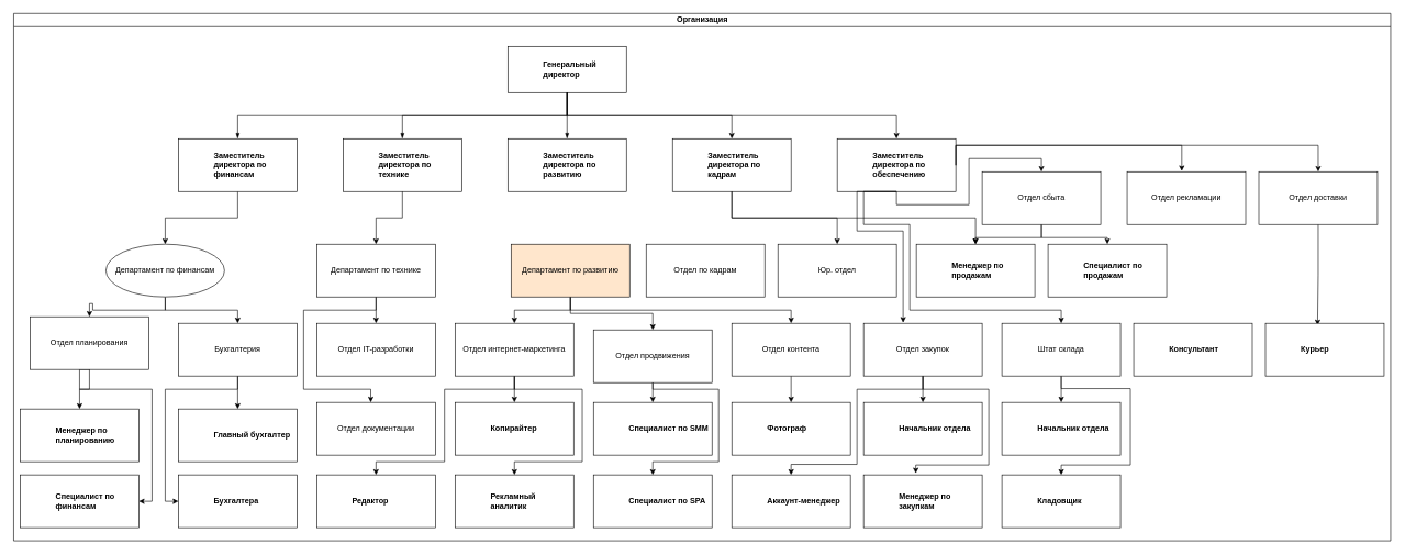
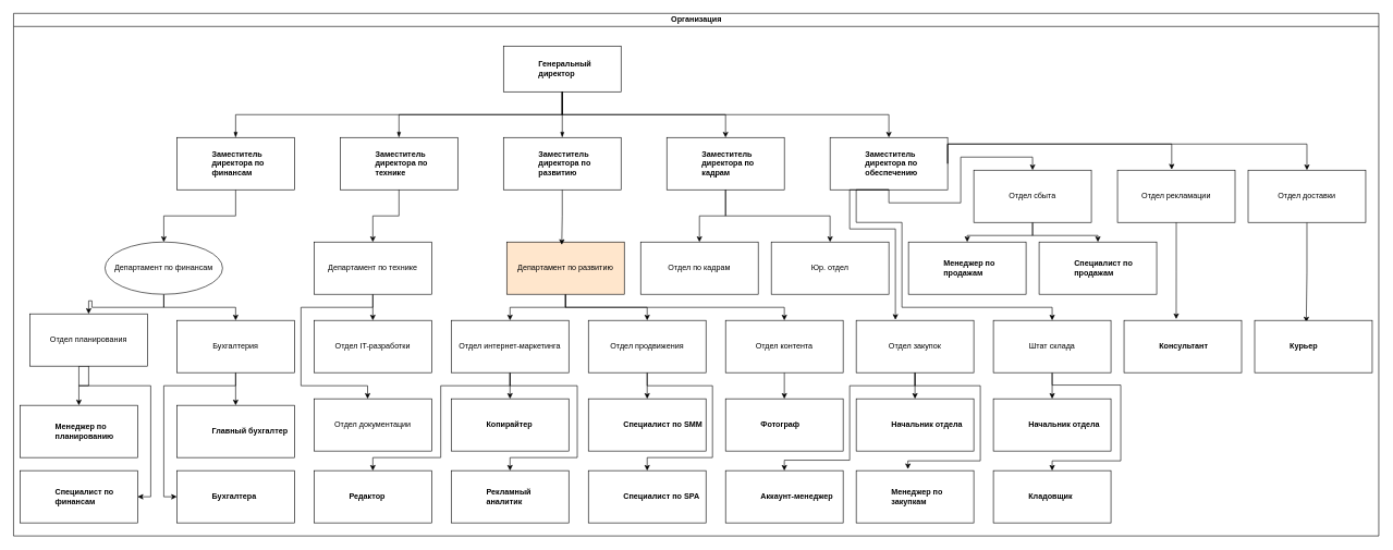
- <mxCell id="57" style="edgeStyle=orthogonalEdgeStyle;rounded=0;orthogonalLoop=1;jettySize=auto;html=1;exitX=0.5;exitY=1;exitDx=0;exitDy=0;" edge="1" parent="2" source="16" target="80"><mxGeometry relative="1" as="geometry" /></mxCell>
+ <mxCell id="57" style="edgeStyle=orthogonalEdgeStyle;rounded=0;orthogonalLoop=1;jettySize=auto;html=1;exitX=0.5;exitY=1;exitDx=0;exitDy=0;entryX=0.5;entryY=0;entryDx=0;entryDy=0;" edge="1" parent="2" source="16" target="55"><mxGeometry relative="1" as="geometry" /></mxCell>
+ <mxCell id="39" style="edgeStyle=orthogonalEdgeStyle;rounded=0;orthogonalLoop=1;jettySize=auto;html=1;exitX=0.5;exitY=1;exitDx=0;exitDy=0;entryX=0.468;entryY=0.054;entryDx=0;entryDy=0;entryPerimeter=0;" edge="1" parent="2" source="13" target="38"><mxGeometry relative="1" as="geometry" /></mxCell>
+ <mxCell id="86" style="edgeStyle=orthogonalEdgeStyle;rounded=0;orthogonalLoop=1;jettySize=auto;html=1;exitX=0.5;exitY=1;exitDx=0;exitDy=0;entryX=0.444;entryY=-0.025;entryDx=0;entryDy=0;entryPerimeter=0;" edge="1" parent="2" source="77" target="82"><mxGeometry relative="1" as="geometry" /></mxCell>
- <mxCell id="46" value="Отдел продвижения" style="rounded=0;whiteSpace=wrap;html=1;" vertex="1" parent="2"><mxGeometry x="880" y="480" width="180" height="80" as="geometry" /></mxCell>
+ <mxCell id="46" value="Отдел продвижения" style="rounded=0;whiteSpace=wrap;html=1;" vertex="1" parent="2"><mxGeometry x="880" y="470" width="180" height="80" as="geometry" /></mxCell>
